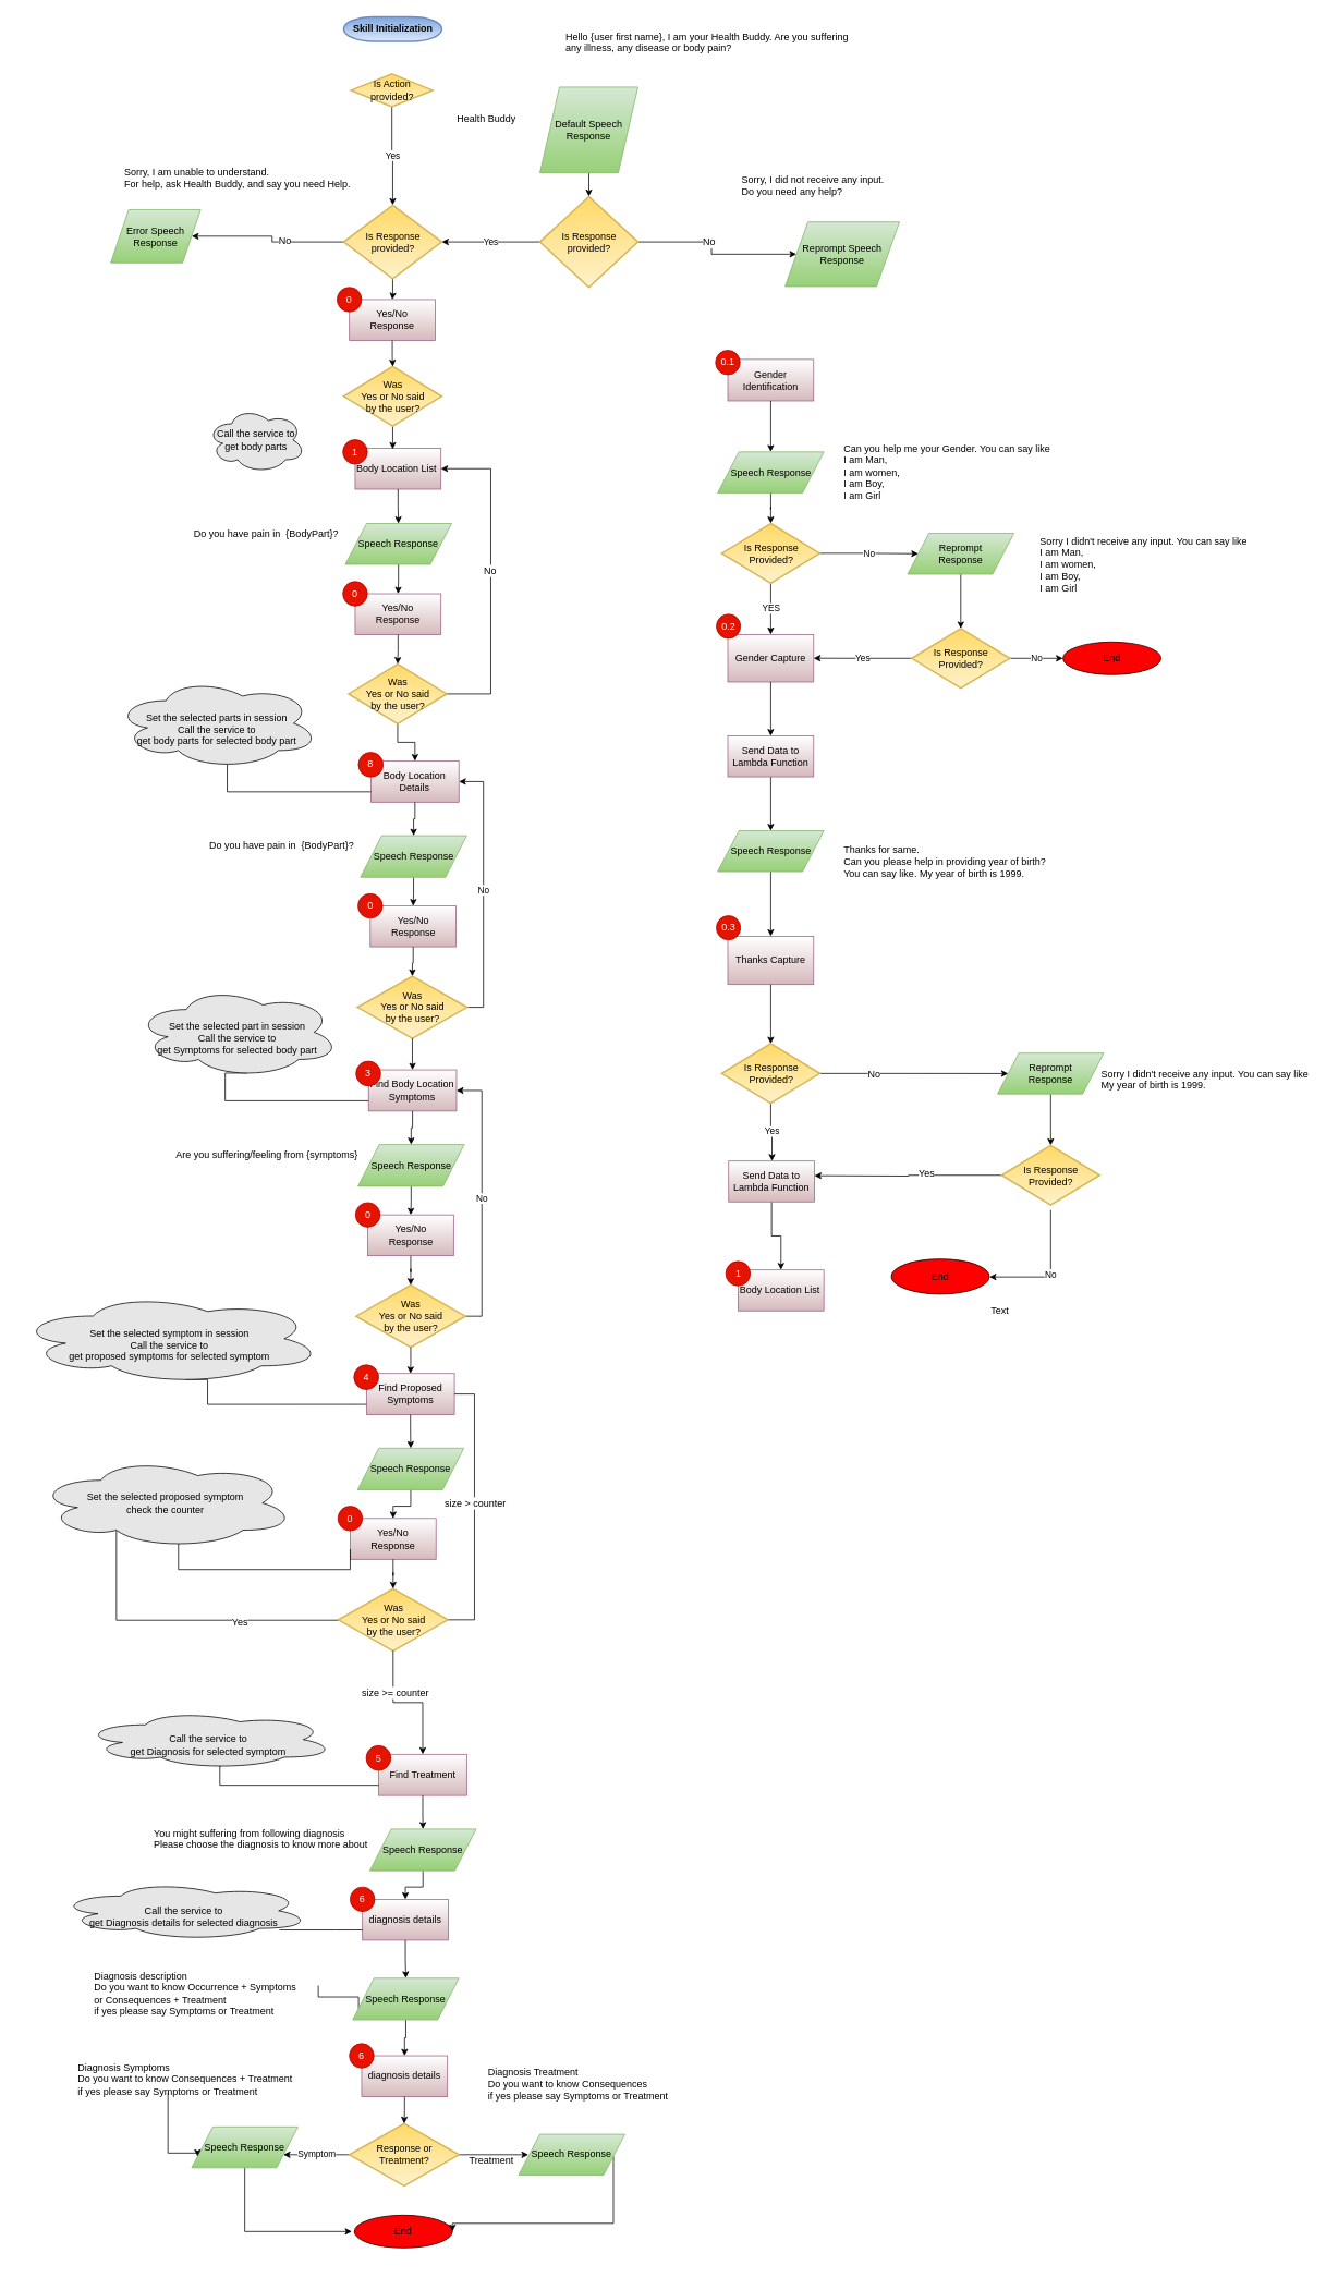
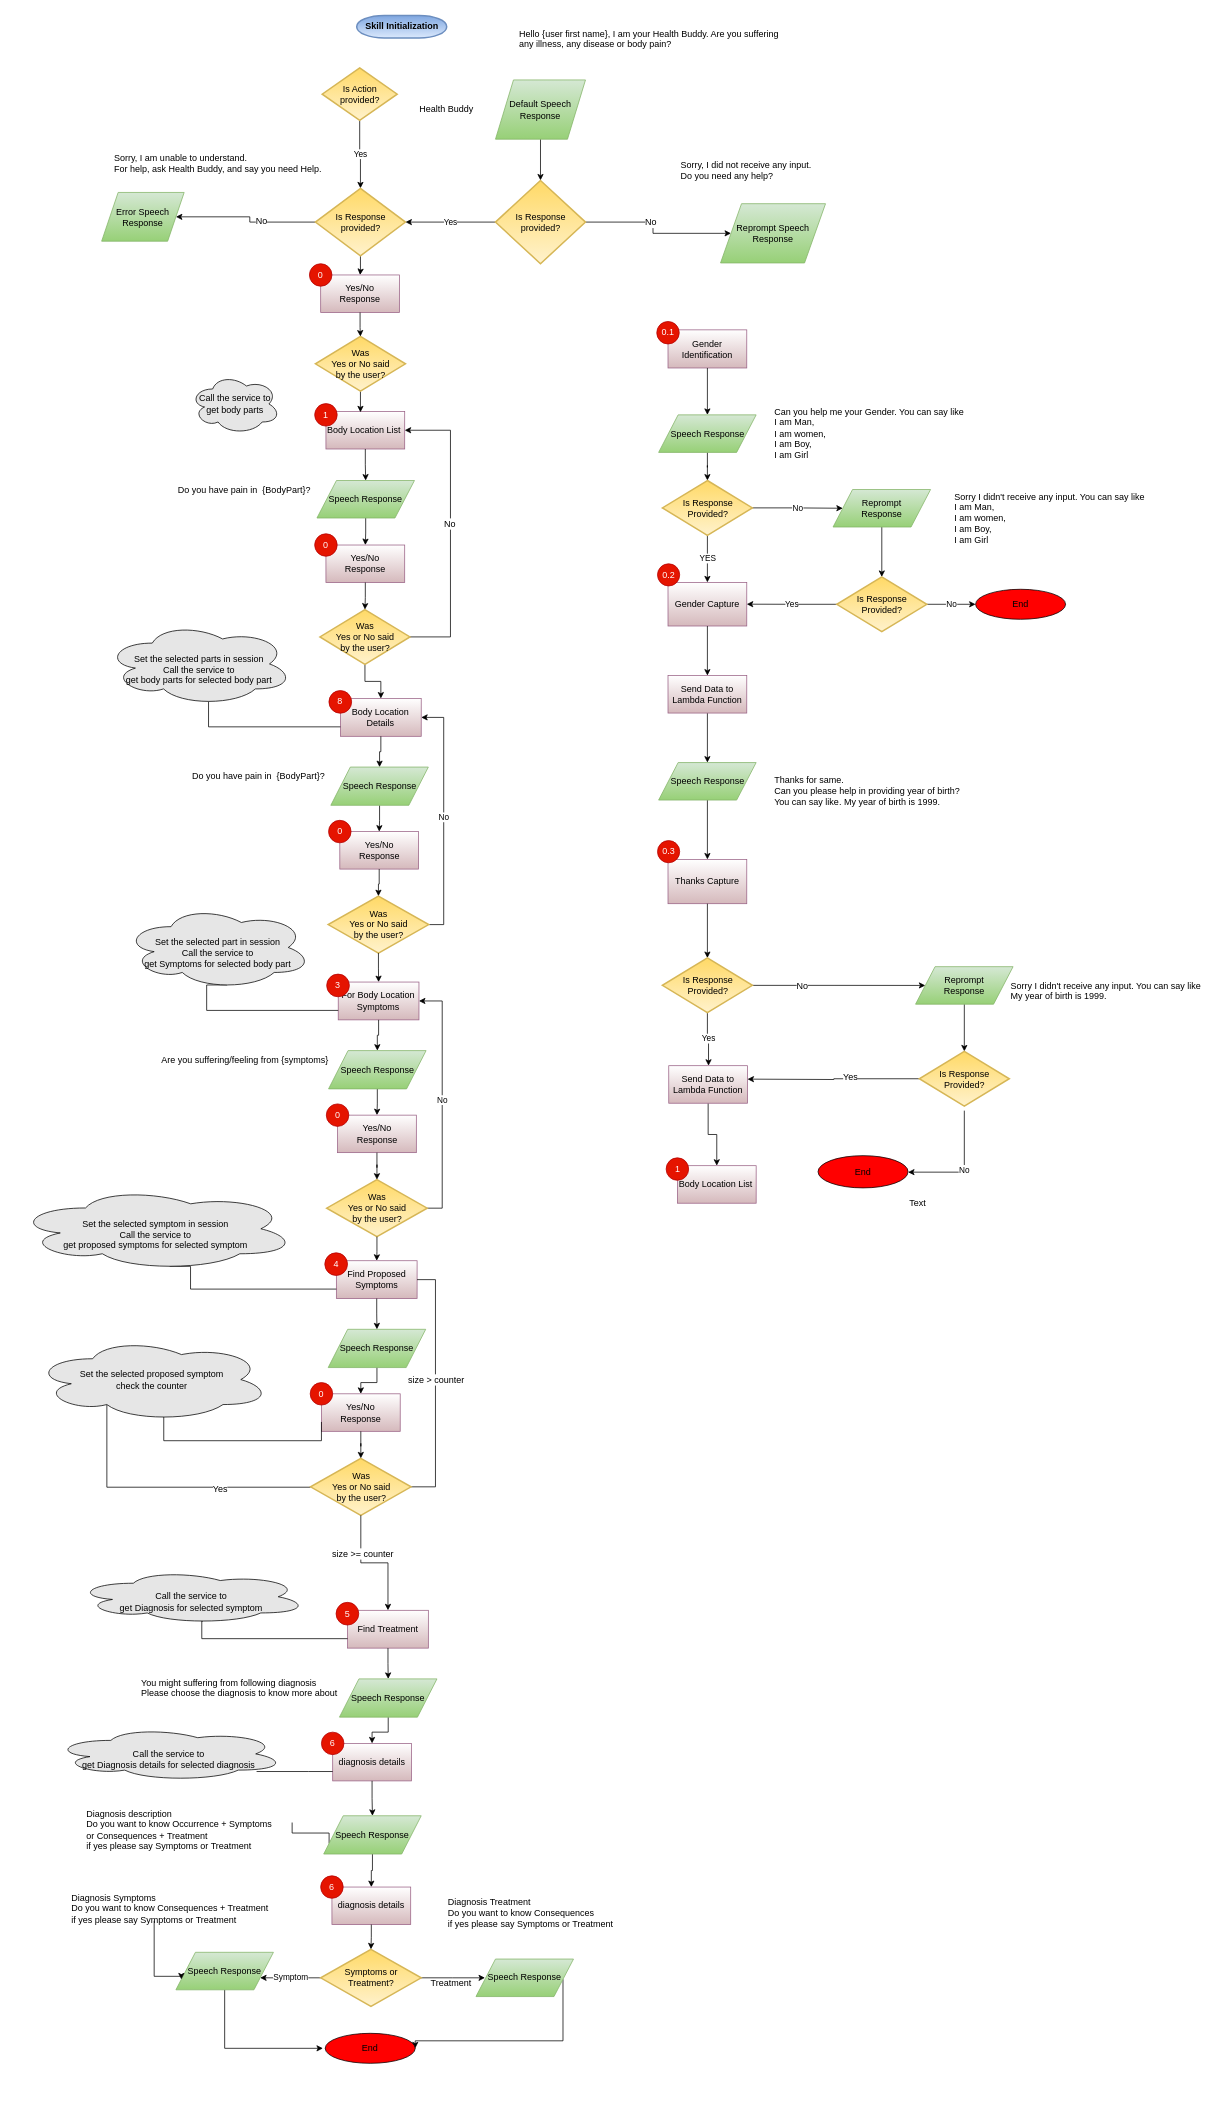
- <mxCell id="2" value="Skill Initialization" style="shape=mxgraph.flowchart.terminator;fillColor=#dae8fc;strokeColor=#6c8ebf;strokeWidth=2;gradientDirection=north;fontStyle=1;html=1;gradientColor=#7ea6e0;" parent="1" vertex="1"><mxGeometry x="420" y="20" width="120" height="30" as="geometry" /></mxCell>
+ <mxCell id="2" value="Skill Initialization" style="shape=mxgraph.flowchart.terminator;fillColor=#dae8fc;strokeColor=#6c8ebf;strokeWidth=2;gradientDirection=north;fontStyle=1;html=1;gradientColor=#7ea6e0;" parent="1" vertex="1"><mxGeometry x="475" y="20" width="120" height="30" as="geometry" /></mxCell>
- <mxCell id="5" value="Is Action &lt;br&gt;provided?" style="shape=mxgraph.flowchart.decision;fillColor=#fff2cc;strokeColor=#d6b656;strokeWidth=2;gradientDirection=north;fontStyle=0;html=1;gradientColor=#ffd966;" parent="1" vertex="1"><mxGeometry x="429" y="90" width="100" height="40" as="geometry" /></mxCell>
+ <mxCell id="5" value="Is Action &lt;br&gt;provided?" style="shape=mxgraph.flowchart.decision;fillColor=#fff2cc;strokeColor=#d6b656;strokeWidth=2;gradientDirection=north;fontStyle=0;html=1;gradientColor=#ffd966;" parent="1" vertex="1"><mxGeometry x="429" y="90" width="100" height="70" as="geometry" /></mxCell>
- <mxCell id="7" value="Default Speech Response" style="shape=parallelogram;perimeter=parallelogramPerimeter;whiteSpace=wrap;html=1;fillColor=#d5e8d4;strokeColor=#82b366;gradientColor=#97d077;" parent="1" vertex="1"><mxGeometry x="660" y="106" width="120" height="105" as="geometry" /></mxCell>
+ <mxCell id="7" value="Default Speech Response" style="shape=parallelogram;perimeter=parallelogramPerimeter;whiteSpace=wrap;html=1;fillColor=#d5e8d4;strokeColor=#82b366;gradientColor=#97d077;" parent="1" vertex="1"><mxGeometry x="660" y="106" width="120" height="79" as="geometry" /></mxCell>
- <mxCell id="60" value="Find Body Location Symptoms" style="rounded=0;whiteSpace=wrap;html=1;fillColor=#ffffff;strokeColor=#996185;gradientColor=#D5B9BC;" parent="59" vertex="1"><mxGeometry x="15.375" y="10.585" width="107.625" height="50.407" as="geometry" /></mxCell>
+ <mxCell id="60" value="For Body Location Symptoms" style="rounded=0;whiteSpace=wrap;html=1;fillColor=#ffffff;strokeColor=#996185;gradientColor=#D5B9BC;" parent="59" vertex="1"><mxGeometry x="15.375" y="10.585" width="107.625" height="50.407" as="geometry" /></mxCell>
- <mxCell id="120" value="Response or &lt;br&gt;Treatment?&lt;br&gt;" style="shape=mxgraph.flowchart.decision;fillColor=#fff2cc;strokeColor=#d6b656;strokeWidth=2;gradientDirection=north;fontStyle=0;html=1;gradientColor=#ffd966;" parent="1" vertex="1"><mxGeometry x="427" y="2598" width="134" height="76" as="geometry" /></mxCell>
+ <mxCell id="120" value="Symptoms or &lt;br&gt;Treatment?&lt;br&gt;" style="shape=mxgraph.flowchart.decision;fillColor=#fff2cc;strokeColor=#d6b656;strokeWidth=2;gradientDirection=north;fontStyle=0;html=1;gradientColor=#ffd966;" parent="1" vertex="1"><mxGeometry x="427" y="2598" width="134" height="76" as="geometry" /></mxCell>
